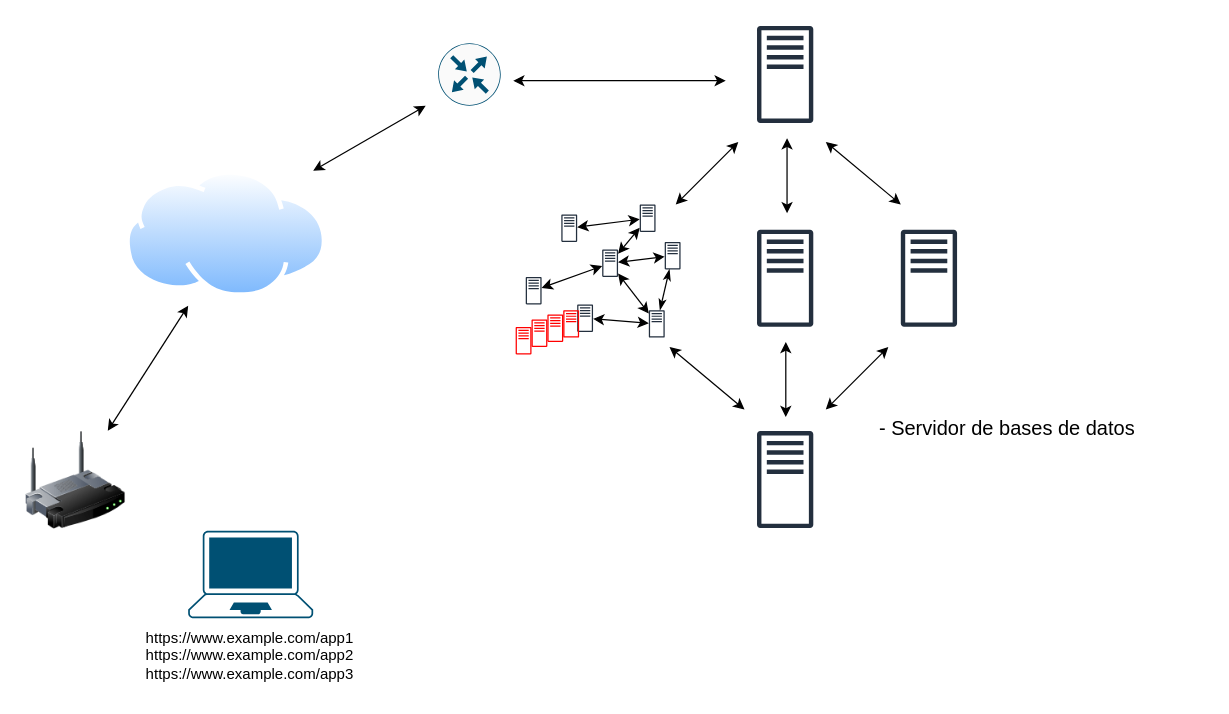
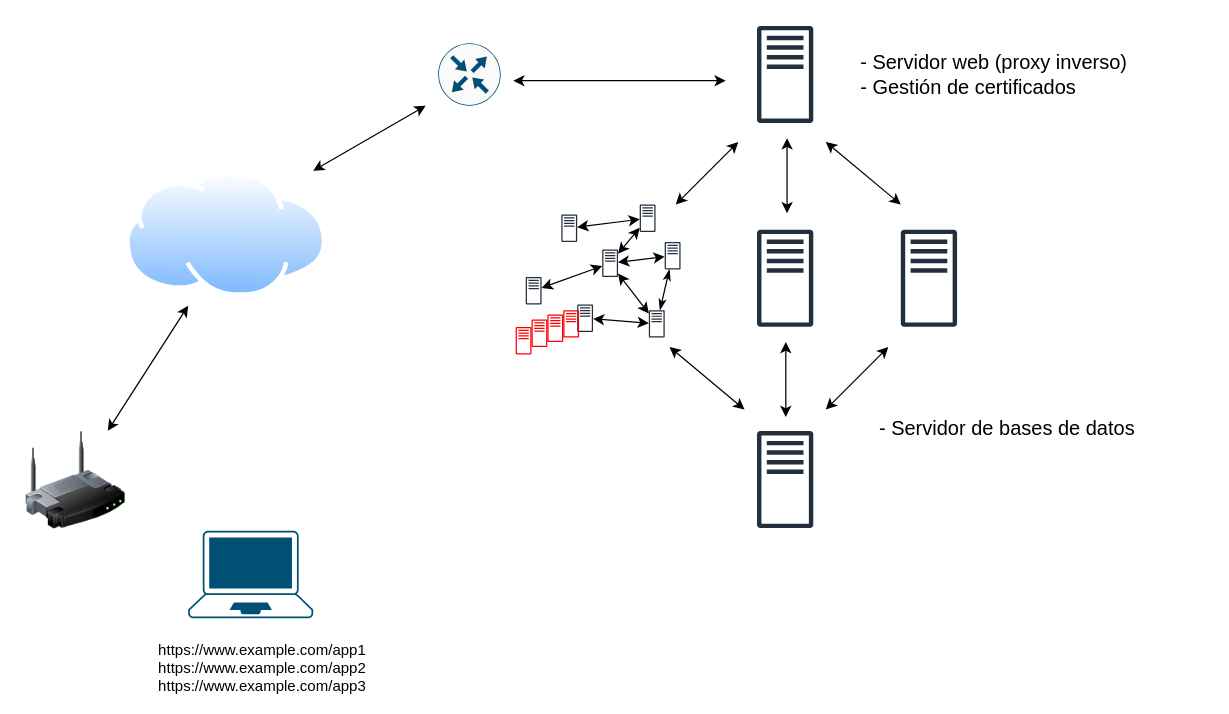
+ <mxCell id="11" value="&lt;div style=&quot;font-size: 16px&quot;&gt;&lt;font style=&quot;font-size: 16px&quot;&gt;- Servidor web (proxy inverso)&lt;br&gt;&lt;/font&gt;&lt;/div&gt;&lt;div style=&quot;font-size: 16px&quot;&gt;&lt;font style=&quot;font-size: 16px&quot;&gt;- Gestión de certificados&lt;br&gt;&lt;/font&gt;&lt;/div&gt;" style="text;html=1;resizable=0;autosize=1;align=left;verticalAlign=middle;points=[];fillColor=none;strokeColor=none;rounded=0;" parent="1" vertex="1"><mxGeometry x="686" y="44" width="260" height="30" as="geometry" /></mxCell>
- <mxCell id="7" value="&lt;div&gt;https://www.example.com/app1&lt;/div&gt;&lt;div&gt;https://www.example.com/app2&lt;/div&gt;&lt;div&gt;https://www.example.com/app3&lt;br&gt;&lt;/div&gt;" style="text;html=1;resizable=0;autosize=1;align=center;verticalAlign=middle;points=[];fillColor=none;strokeColor=none;rounded=0;" parent="1" vertex="1"><mxGeometry x="94" y="499" width="210" height="50" as="geometry" /></mxCell>
+ <mxCell id="7" value="&lt;div&gt;https://www.example.com/app1&lt;/div&gt;&lt;div&gt;https://www.example.com/app2&lt;/div&gt;&lt;div&gt;https://www.example.com/app3&lt;br&gt;&lt;/div&gt;" style="text;html=1;resizable=0;autosize=1;align=center;verticalAlign=middle;points=[];fillColor=none;strokeColor=none;rounded=0;" parent="1" vertex="1"><mxGeometry x="104" y="509" width="210" height="50" as="geometry" /></mxCell>
